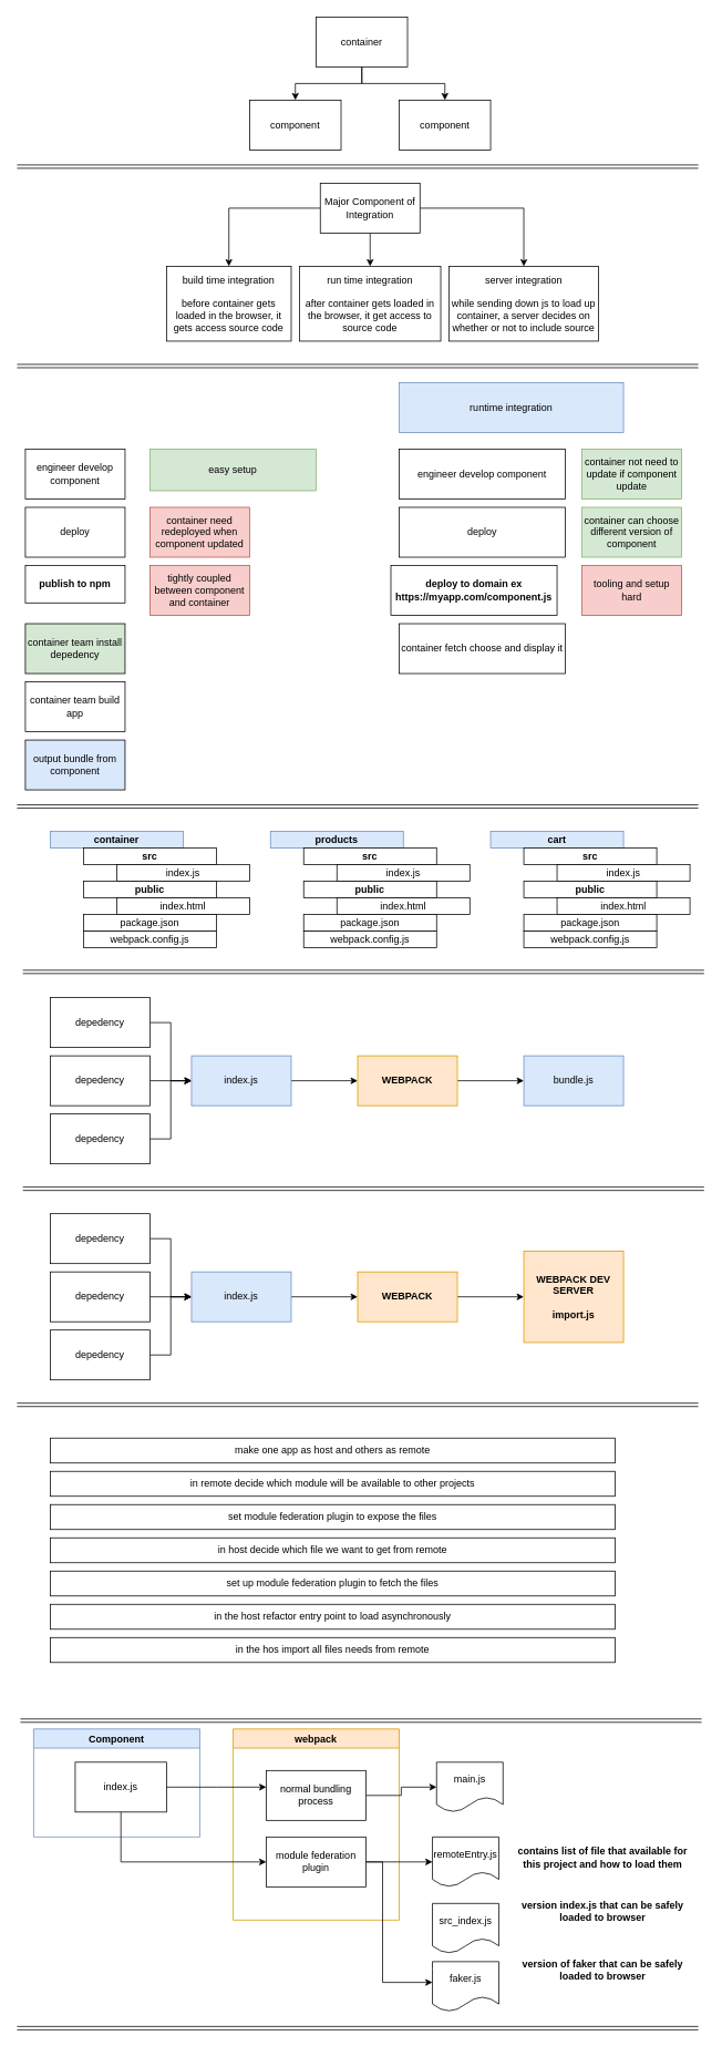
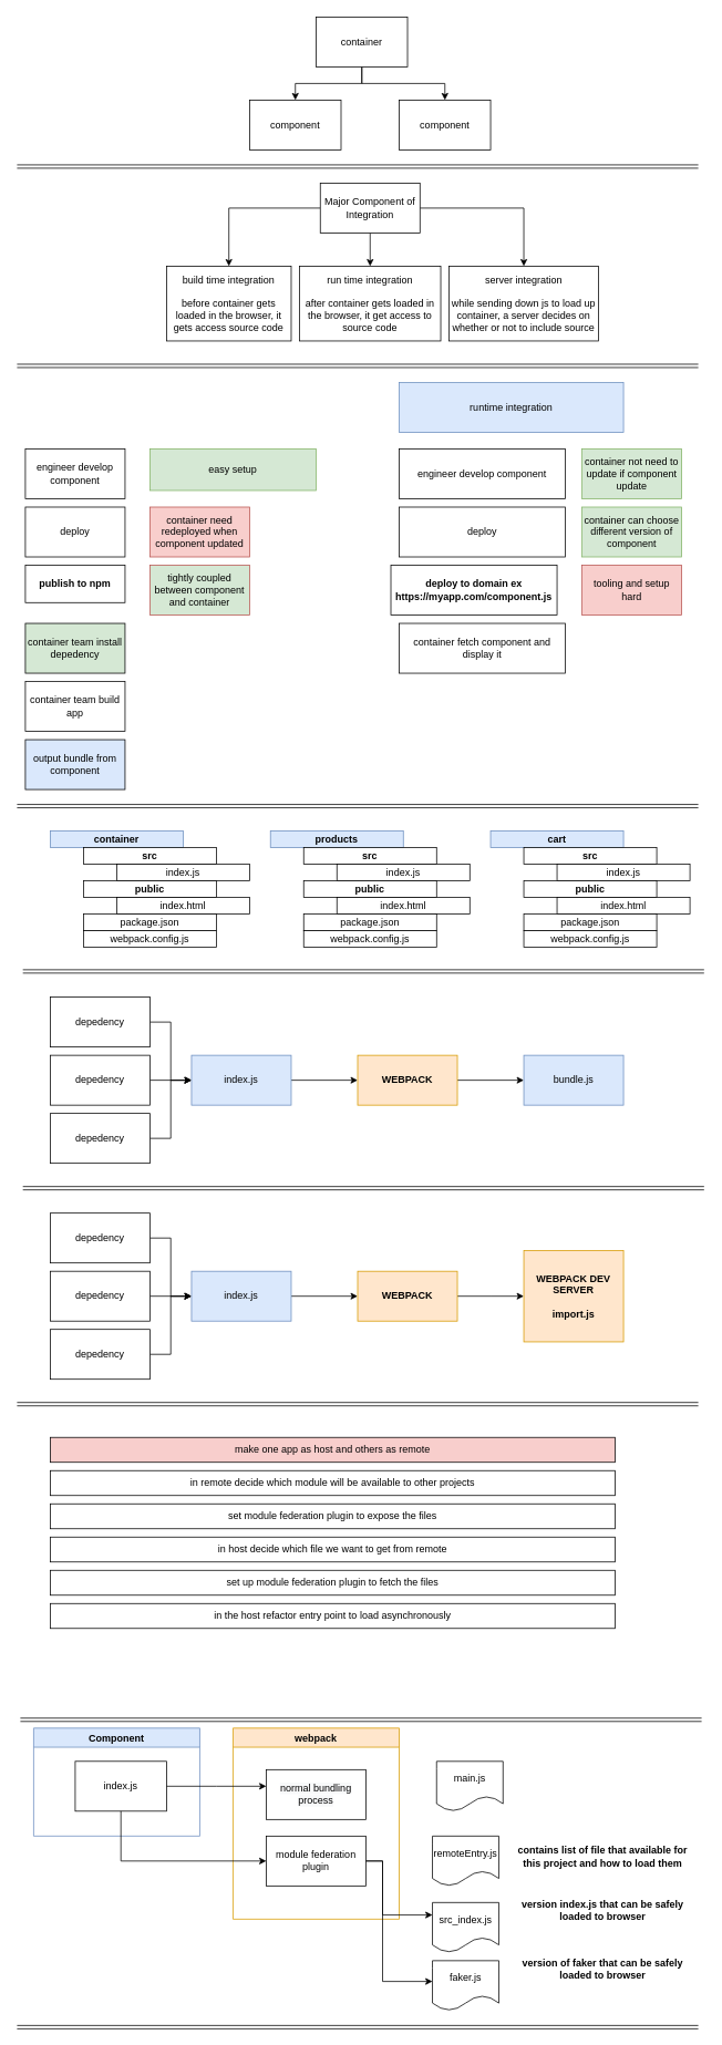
- <mxCell id="24" value="tightly coupled between component and container" style="rounded=0;whiteSpace=wrap;html=1;fillColor=#f8cecc;strokeColor=#b85450;" vertex="1" parent="1"><mxGeometry x="180" y="680" width="120" height="60" as="geometry" /></mxCell>
+ <mxCell id="24" value="tightly coupled between component and container" style="rounded=0;whiteSpace=wrap;html=1;fillColor=#d5e8d4;strokeColor=#b85450;" vertex="1" parent="1"><mxGeometry x="180" y="680" width="120" height="60" as="geometry" /></mxCell>
- <mxCell id="29" value="container fetch choose and display it" style="rounded=0;whiteSpace=wrap;html=1;" vertex="1" parent="1"><mxGeometry x="480" y="750" width="200" height="60" as="geometry" /></mxCell>
+ <mxCell id="29" value="container fetch component and display it" style="rounded=0;whiteSpace=wrap;html=1;" vertex="1" parent="1"><mxGeometry x="480" y="750" width="200" height="60" as="geometry" /></mxCell>
- <mxCell id="80" value="make one app as host and others as remote" style="rounded=0;whiteSpace=wrap;html=1;" vertex="1" parent="1"><mxGeometry x="60" y="1730" width="680" height="30" as="geometry" /></mxCell>
+ <mxCell id="80" value="make one app as host and others as remote" style="rounded=0;whiteSpace=wrap;html=1;fillColor=#f8cecc;" vertex="1" parent="1"><mxGeometry x="60" y="1730" width="680" height="30" as="geometry" /></mxCell>
- <mxCell id="86" value="in the hos import all files needs from remote" style="rounded=0;whiteSpace=wrap;html=1;" vertex="1" parent="1"><mxGeometry x="60" y="1970" width="680" height="30" as="geometry" /></mxCell>
- <mxCell id="96" style="edgeStyle=orthogonalEdgeStyle;rounded=0;orthogonalLoop=1;jettySize=auto;html=1;exitX=1;exitY=0.5;exitDx=0;exitDy=0;entryX=0;entryY=0.5;entryDx=0;entryDy=0;" edge="1" parent="1" source="92" target="95"><mxGeometry relative="1" as="geometry" /></mxCell>
- <mxCell id="100" style="edgeStyle=orthogonalEdgeStyle;rounded=0;orthogonalLoop=1;jettySize=auto;html=1;exitX=1;exitY=0.5;exitDx=0;exitDy=0;entryX=0;entryY=0.5;entryDx=0;entryDy=0;fontStyle=1" edge="1" parent="1" source="91" target="97"><mxGeometry relative="1" as="geometry" /></mxCell>
+ <mxCell id="101" style="edgeStyle=orthogonalEdgeStyle;rounded=0;orthogonalLoop=1;jettySize=auto;html=1;entryX=0;entryY=0.25;entryDx=0;entryDy=0;" edge="1" parent="1" source="91" target="98"><mxGeometry relative="1" as="geometry"><Array as="points"><mxPoint x="460" y="2240" /><mxPoint x="460" y="2305" /></Array></mxGeometry></mxCell>
